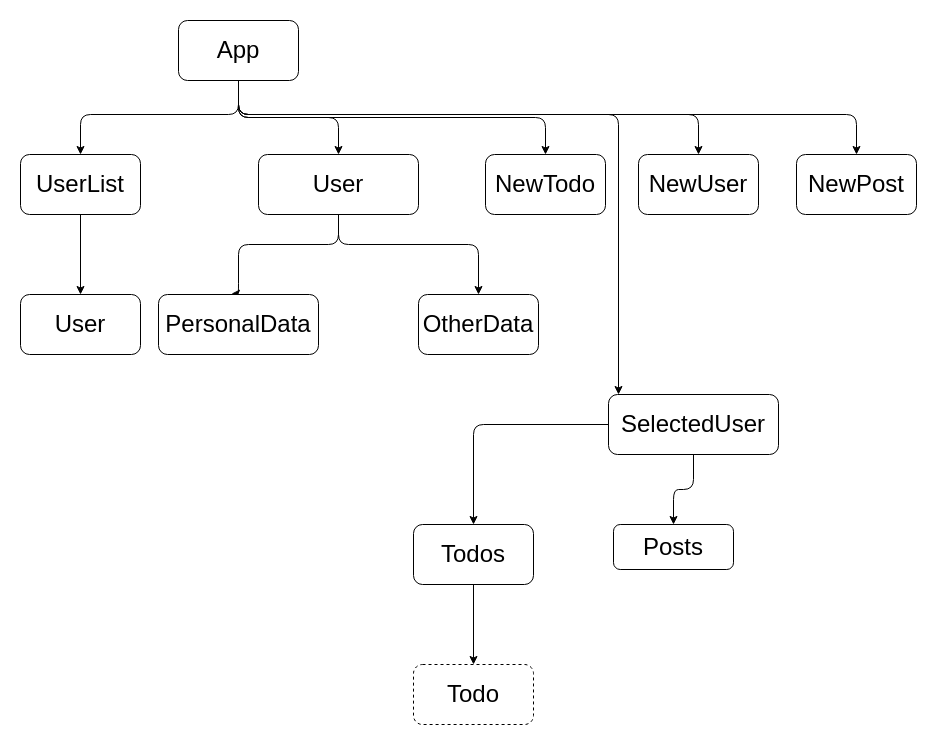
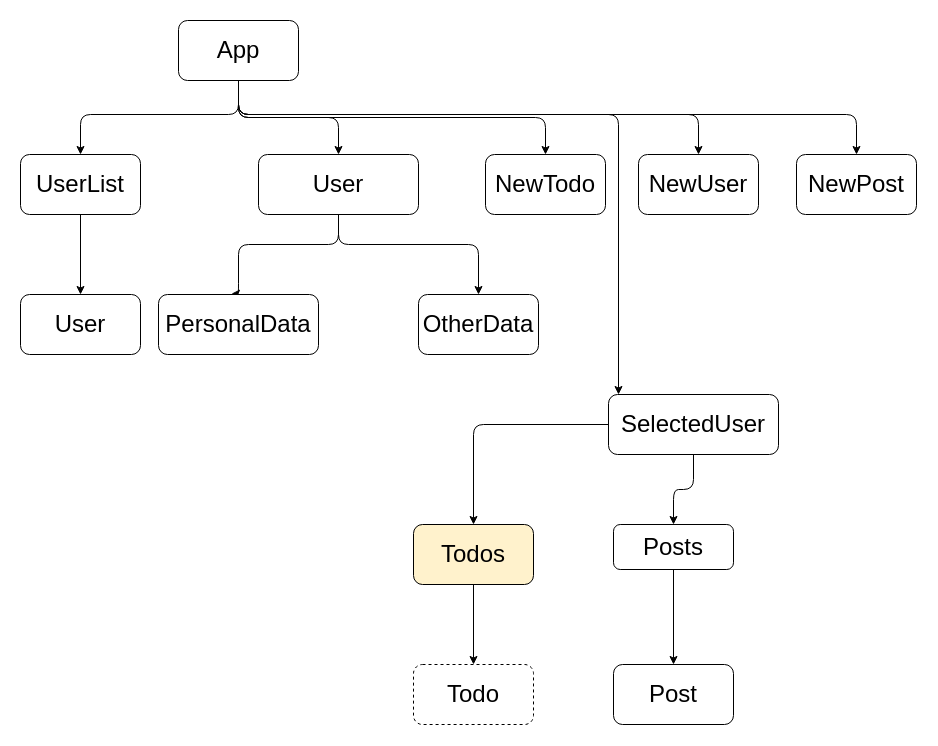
- <mxCell id="24" value="Todos" style="whiteSpace=wrap;html=1;rounded=1;fontSize=24;" vertex="1" parent="1"><mxGeometry x="413" y="524" width="120" height="60" as="geometry" /></mxCell>
+ <mxCell id="24" value="Todos" style="whiteSpace=wrap;html=1;rounded=1;fontSize=24;fillColor=#fff2cc;" vertex="1" parent="1"><mxGeometry x="413" y="524" width="120" height="60" as="geometry" /></mxCell>
+ <mxCell id="25" value="" style="edgeStyle=orthogonalEdgeStyle;rounded=1;orthogonalLoop=1;jettySize=auto;html=1;fontSize=24;" edge="1" parent="1" source="26" target="28"><mxGeometry relative="1" as="geometry" /></mxCell>
+ <mxCell id="28" value="Post" style="whiteSpace=wrap;html=1;rounded=1;fontSize=24;" vertex="1" parent="1"><mxGeometry x="613" y="664" width="120" height="60" as="geometry" /></mxCell>
